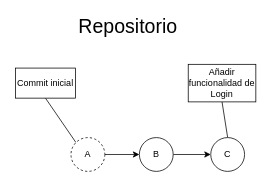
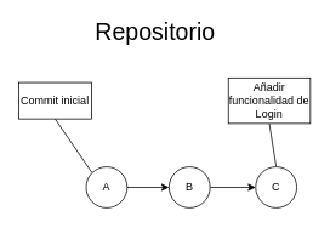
- <mxCell id="5" value="A" style="ellipse;whiteSpace=wrap;html=1;aspect=fixed;dashed=1;" parent="1" vertex="1"><mxGeometry x="94" y="182.5" width="45" height="45" as="geometry" /></mxCell>
+ <mxCell id="5" value="A" style="ellipse;whiteSpace=wrap;html=1;aspect=fixed;" parent="1" vertex="1"><mxGeometry x="94" y="182.5" width="45" height="45" as="geometry" /></mxCell>
